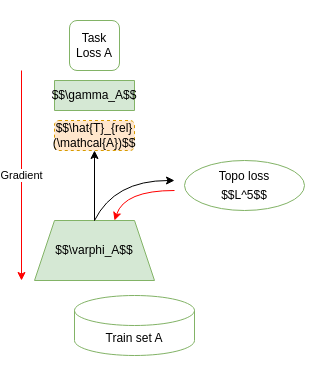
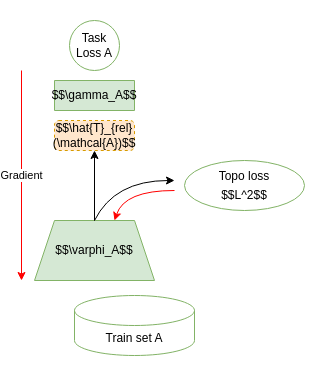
- <mxCell id="6" value="Task&lt;br&gt;Loss A" style="whiteSpace=wrap;html=1;aspect=fixed;fillColor=#FFFFFF;strokeColor=#82b366;rounded=1;" parent="1" vertex="1"><mxGeometry x="68" y="20" width="50" height="50" as="geometry" /></mxCell>
+ <mxCell id="6" value="Task&lt;br&gt;Loss A" style="ellipse;whiteSpace=wrap;html=1;aspect=fixed;fillColor=#FFFFFF;strokeColor=#82b366;" parent="1" vertex="1"><mxGeometry x="68" y="20" width="50" height="50" as="geometry" /></mxCell>
- <mxCell id="11" value="&lt;p style=&quot;line-height: 0%;&quot;&gt;&lt;font style=&quot;font-size: 12px;&quot;&gt;Topo loss&lt;/font&gt;&lt;/p&gt;$$L^5$$" style="ellipse;fontSize=12;align=center;whiteSpace=wrap;html=1;verticalAlign=top;labelPosition=center;verticalLabelPosition=middle;spacingTop=-3;fillColor=default;strokeColor=#82b366;" parent="1" vertex="1"><mxGeometry x="183" y="160" width="120" height="50" as="geometry" /></mxCell>
+ <mxCell id="11" value="&lt;p style=&quot;line-height: 0%;&quot;&gt;&lt;font style=&quot;font-size: 12px;&quot;&gt;Topo loss&lt;/font&gt;&lt;/p&gt;$$L^2$$" style="ellipse;fontSize=12;align=center;whiteSpace=wrap;html=1;verticalAlign=top;labelPosition=center;verticalLabelPosition=middle;spacingTop=-3;fillColor=default;strokeColor=#82b366;" parent="1" vertex="1"><mxGeometry x="183" y="160" width="120" height="50" as="geometry" /></mxCell>
